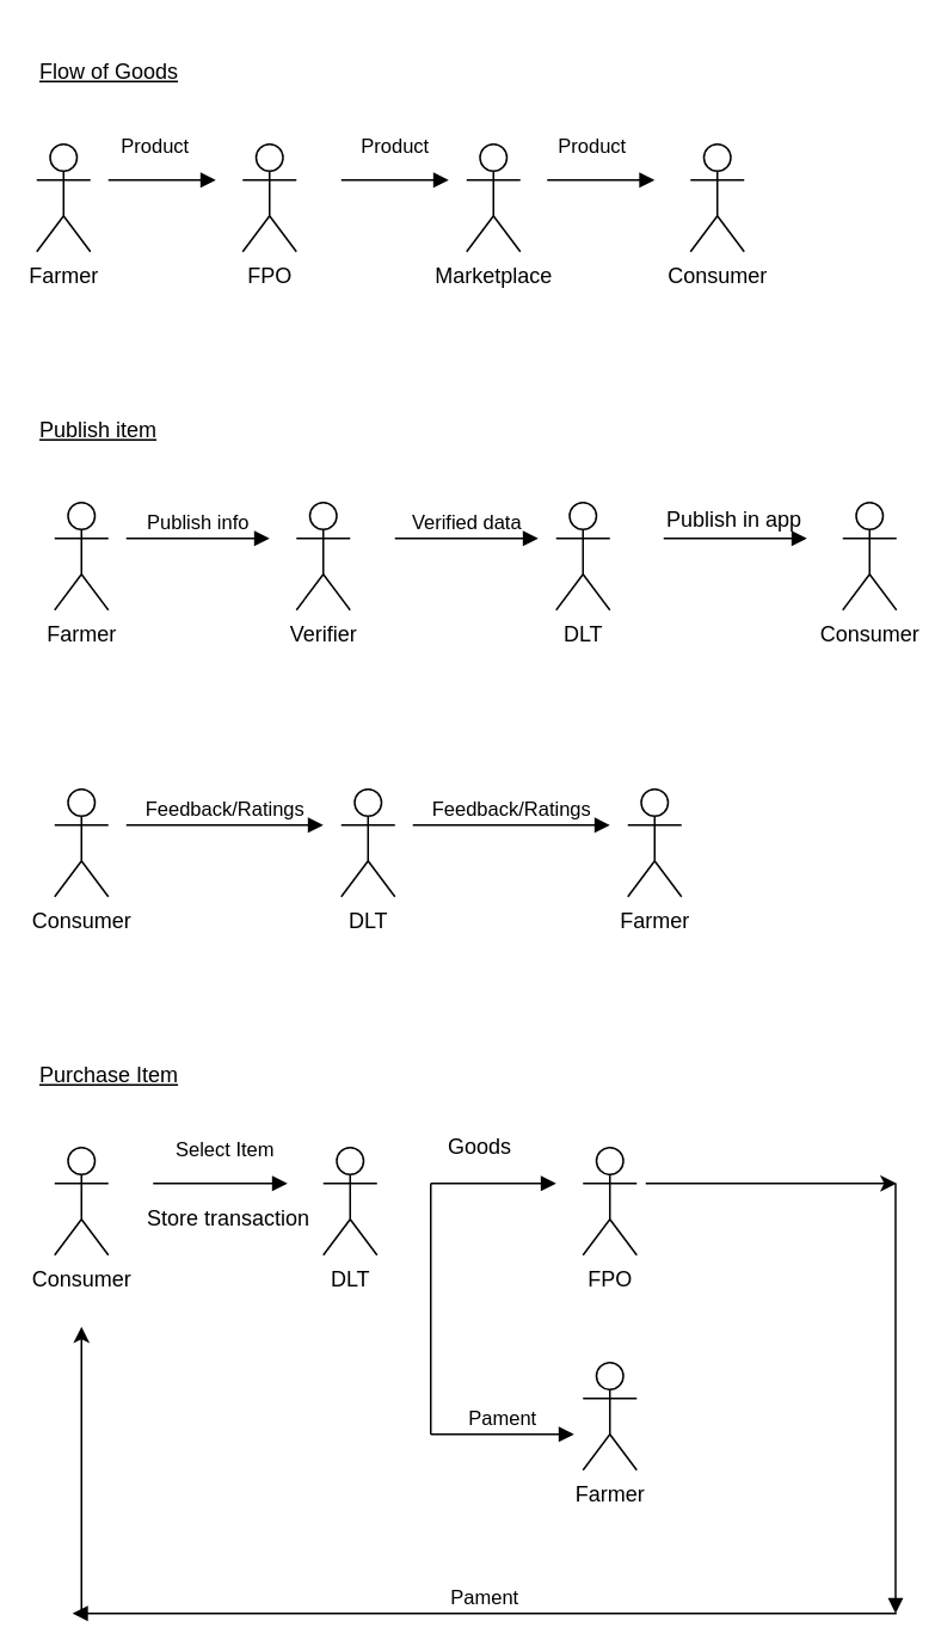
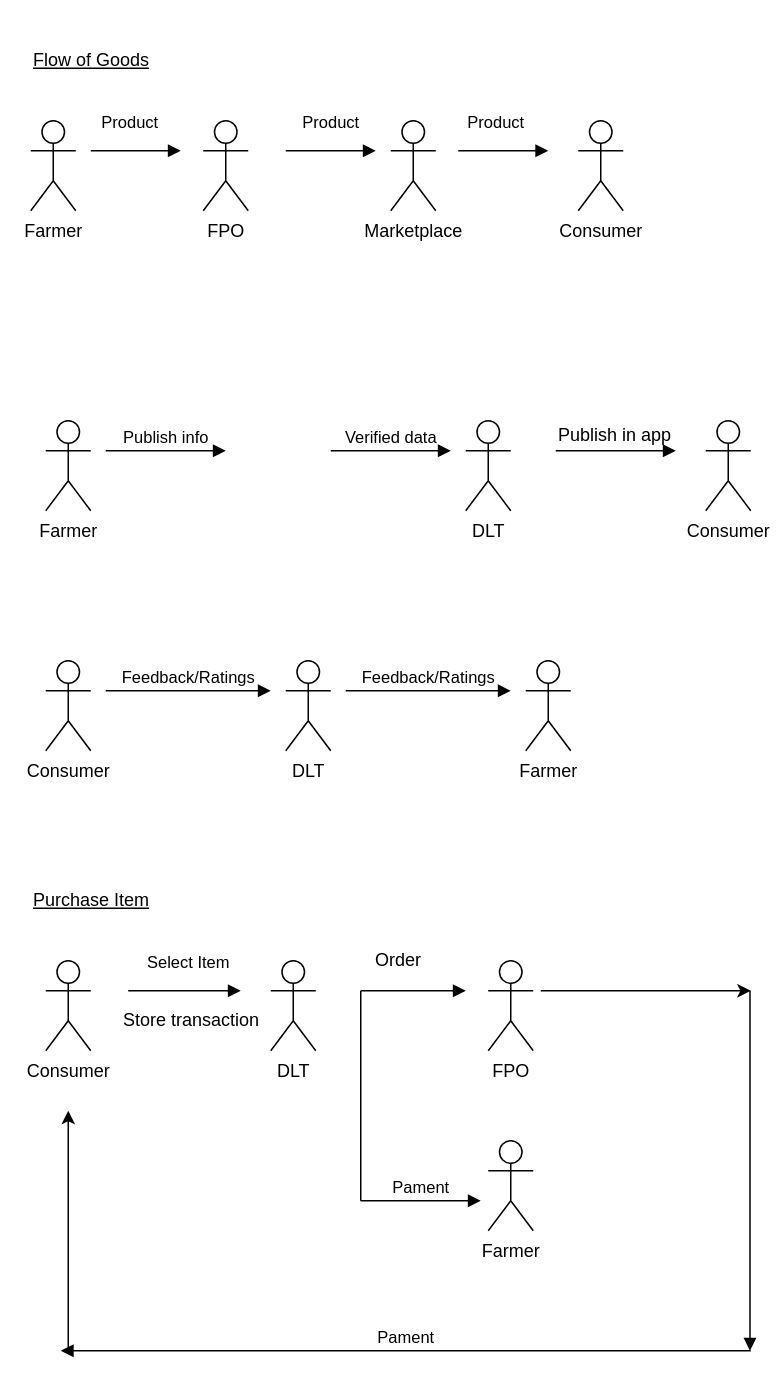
- <mxCell id="23" value="Publish item" style="text;html=1;strokeColor=none;fillColor=none;align=left;verticalAlign=middle;whiteSpace=wrap;rounded=0;fontStyle=4" parent="1" vertex="1"><mxGeometry y="220" width="110" height="40" as="geometry" x="20" /></mxCell>
- <mxCell id="11" value="Verifier" style="shape=umlActor;verticalLabelPosition=bottom;labelBackgroundColor=#ffffff;verticalAlign=top;html=1;" parent="1" vertex="1"><mxGeometry x="165" y="280" width="30" height="60" as="geometry" /></mxCell>
- <mxCell id="31" value="Goods" style="text;html=1;resizable=0;points=[];autosize=1;align=left;verticalAlign=top;spacingTop=-4;" parent="1" vertex="1"><mxGeometry x="247.5" y="630" width="50" height="20" as="geometry" /></mxCell>
+ <mxCell id="31" value="Order" style="text;html=1;resizable=0;points=[];autosize=1;align=left;verticalAlign=top;spacingTop=-4;" parent="1" vertex="1"><mxGeometry x="247.5" y="630" width="50" height="20" as="geometry" /></mxCell>
